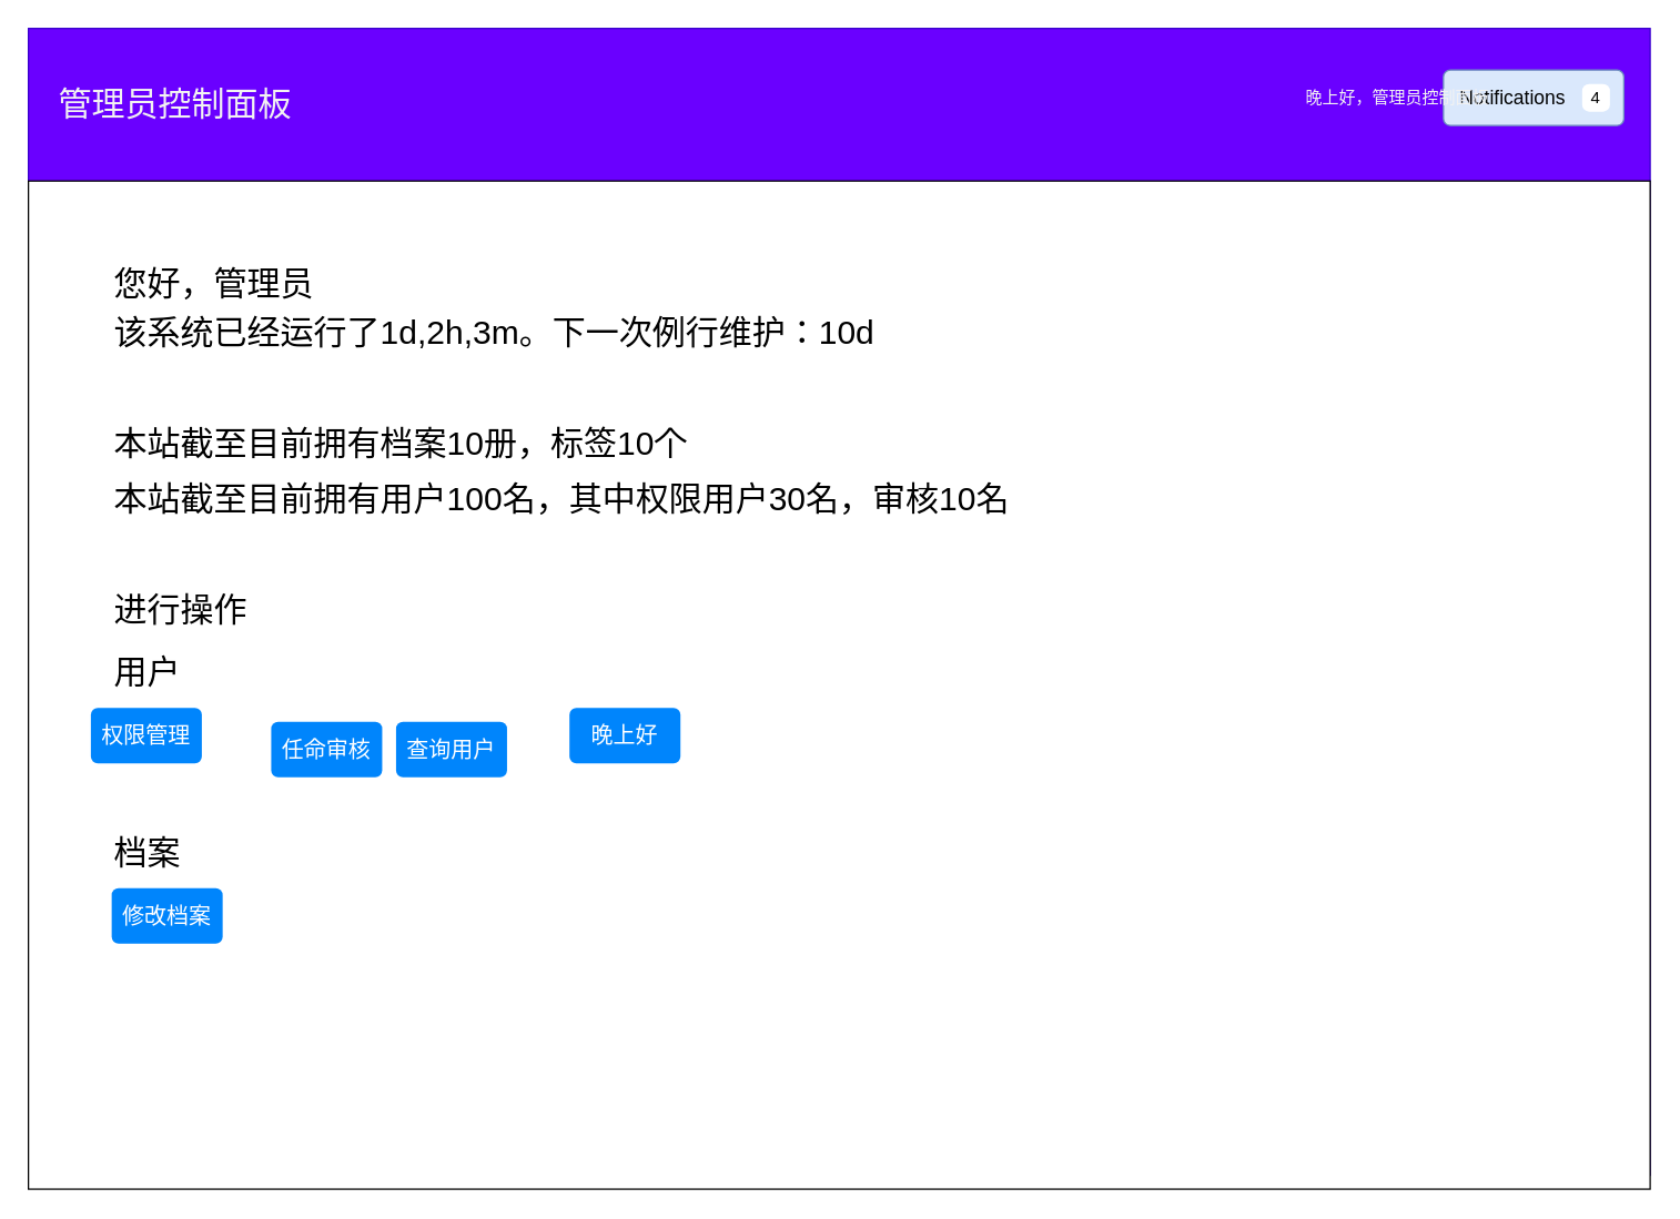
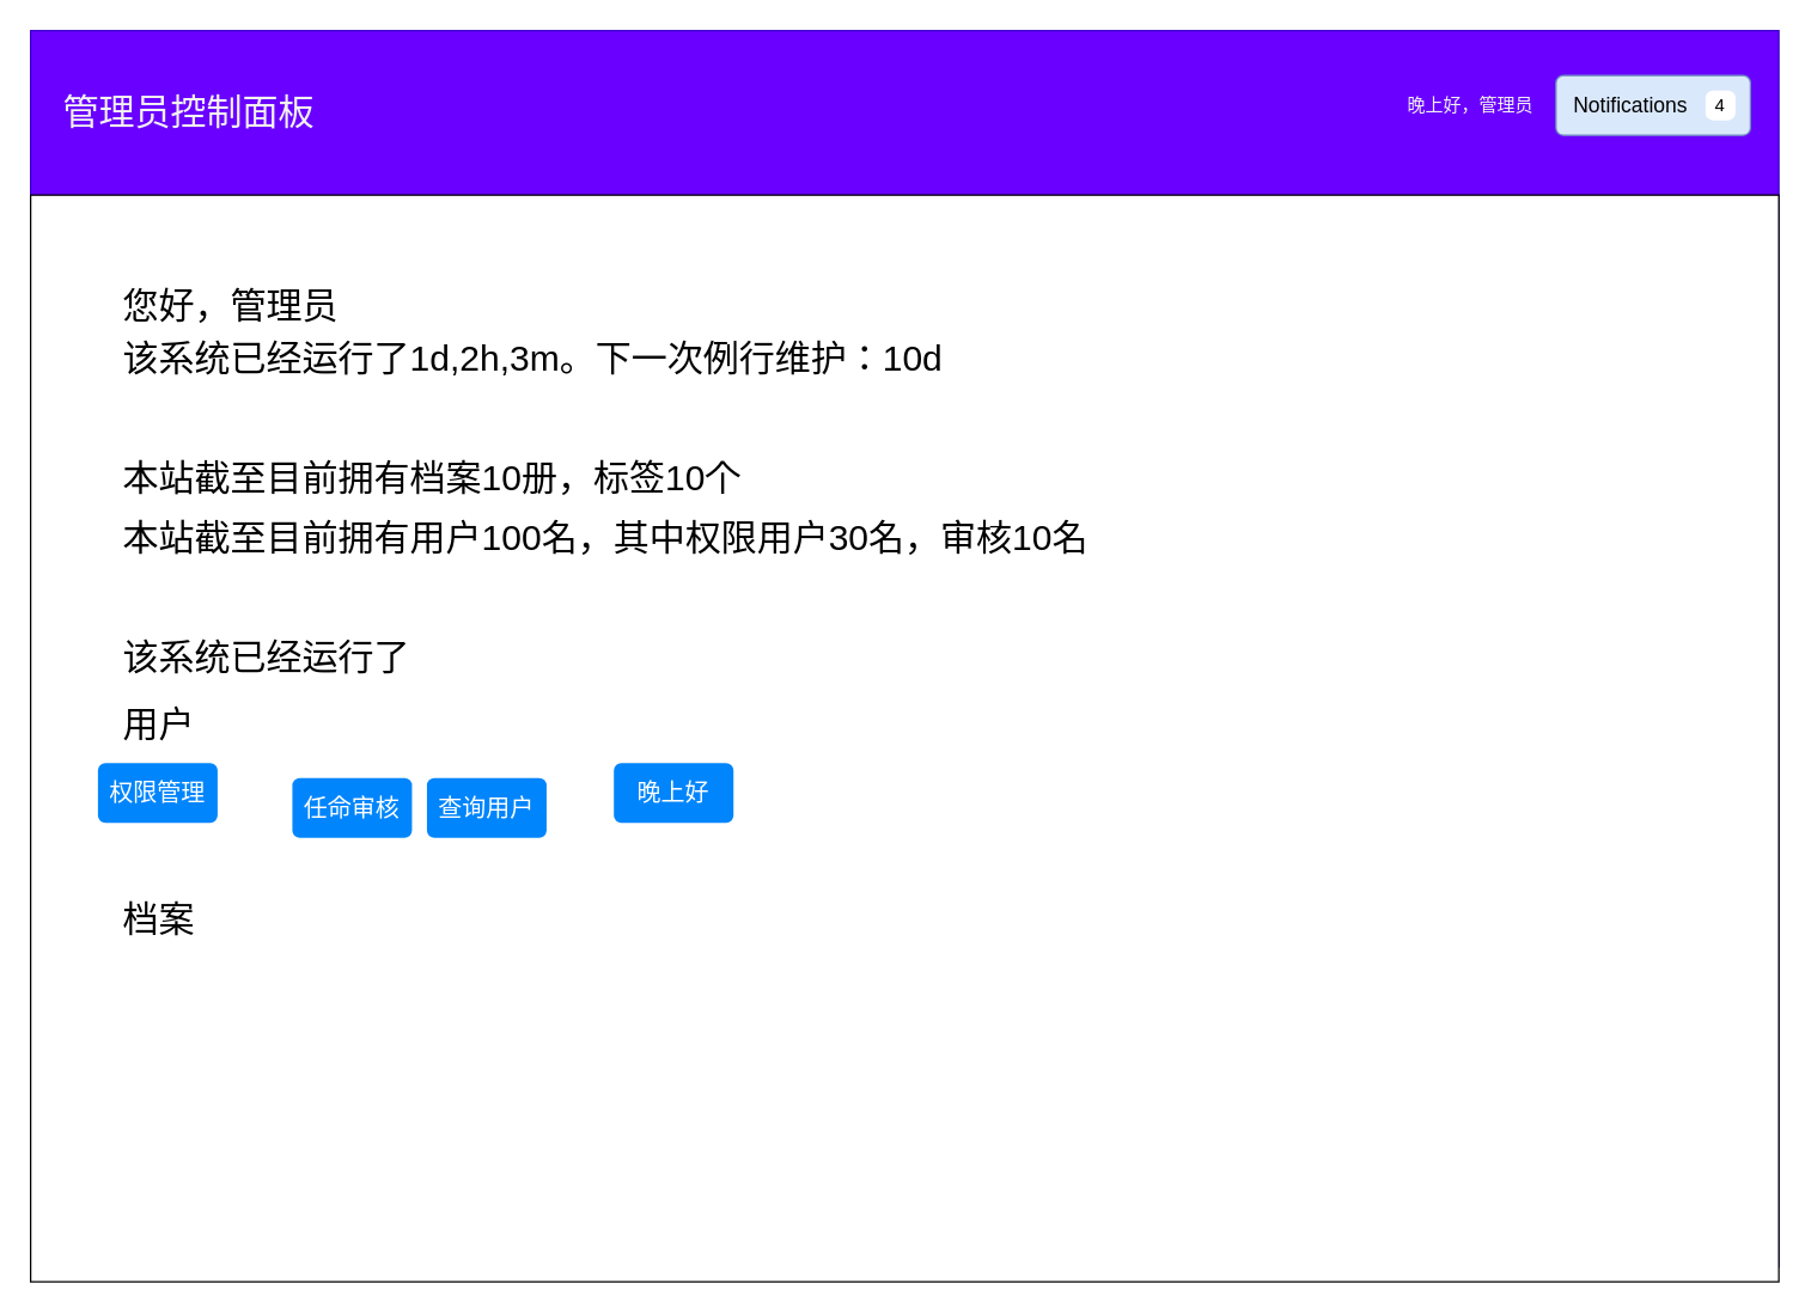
- <mxCell id="7" value="晚上好，管理员控制面板" style="text;strokeColor=none;align=left;fillColor=none;html=1;verticalAlign=middle;whiteSpace=wrap;rounded=0;fontSize=12;fontColor=#F2F2F2;" vertex="1" parent="1"><mxGeometry x="939" y="55" width="250" height="30" as="geometry" /></mxCell>
+ <mxCell id="7" value="晚上好，管理员" style="text;strokeColor=none;align=left;fillColor=none;html=1;verticalAlign=middle;whiteSpace=wrap;rounded=0;fontSize=12;fontColor=#F2F2F2;" vertex="1" parent="1"><mxGeometry x="939" y="55" width="250" height="30" as="geometry" /></mxCell>
- <mxCell id="12" value="进行操作" style="text;strokeColor=none;align=left;fillColor=none;html=1;verticalAlign=middle;whiteSpace=wrap;rounded=0;fontSize=24;" vertex="1" parent="1"><mxGeometry x="80" y="410" width="570" height="60" as="geometry" /></mxCell>
+ <mxCell id="12" value="该系统已经运行了" style="text;strokeColor=none;align=left;fillColor=none;html=1;verticalAlign=middle;whiteSpace=wrap;rounded=0;fontSize=24;" vertex="1" parent="1"><mxGeometry x="80" y="410" width="570" height="60" as="geometry" /></mxCell>
- <mxCell id="19" value="修改档案" style="html=1;shadow=0;dashed=0;shape=mxgraph.bootstrap.rrect;rSize=5;strokeColor=none;strokeWidth=1;fillColor=#0085FC;fontColor=#FFFFFF;whiteSpace=wrap;align=center;verticalAlign=middle;spacingLeft=0;fontStyle=0;fontSize=16;spacing=5;" vertex="1" parent="1"><mxGeometry x="80" y="640" width="80" height="40" as="geometry" /></mxCell>
